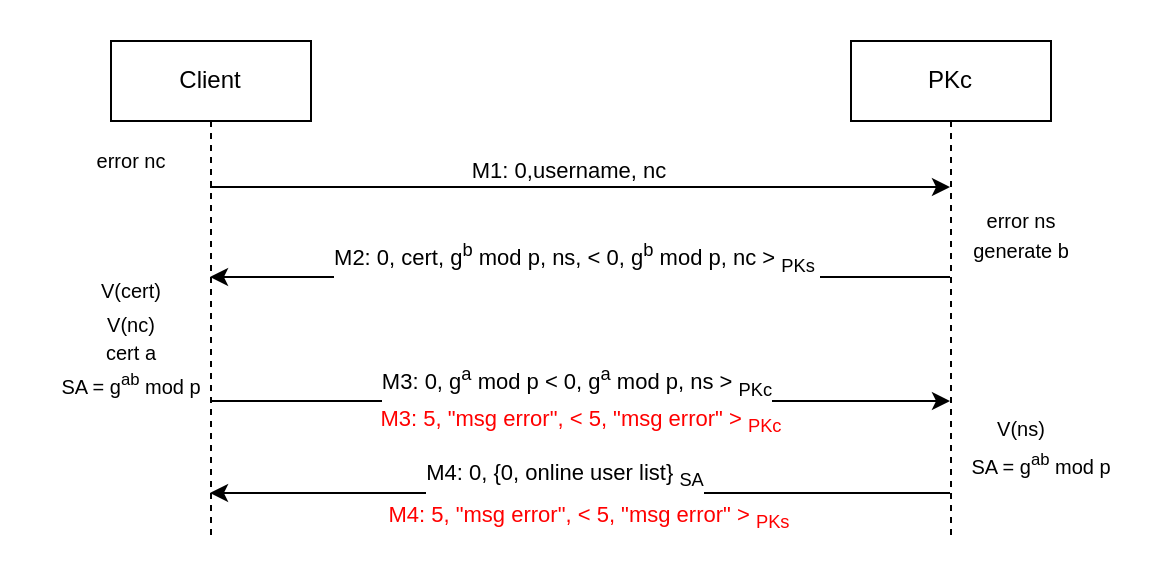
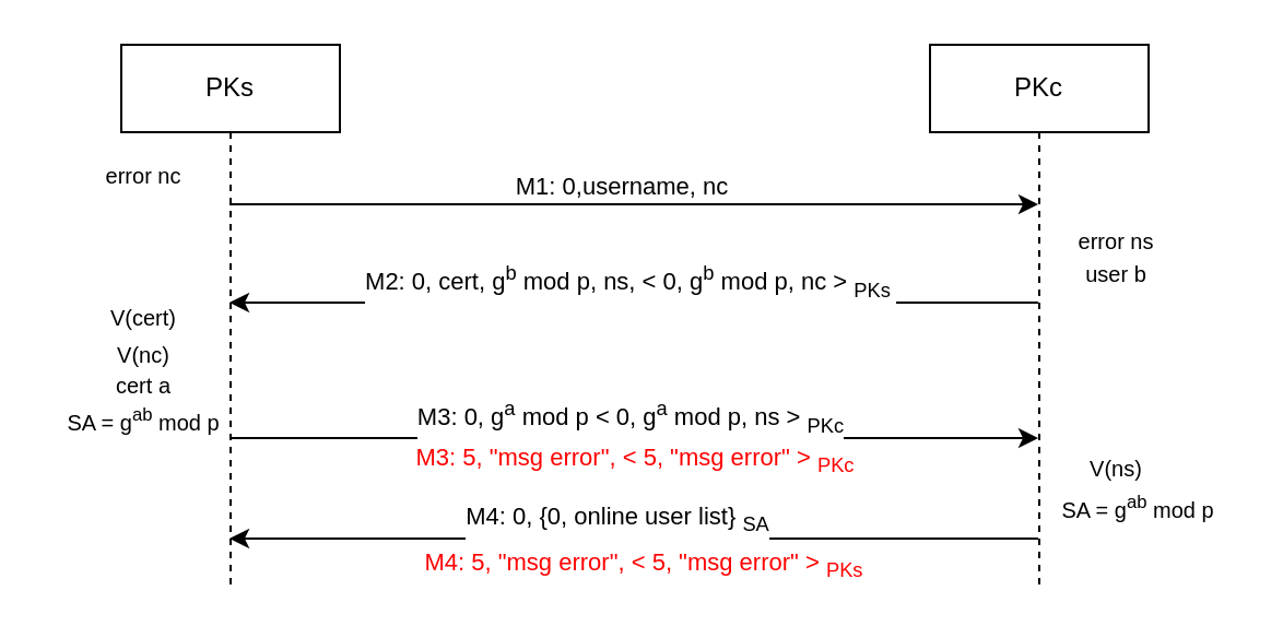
- <mxCell id="2" value="Client" style="shape=umlLifeline;perimeter=lifelinePerimeter;whiteSpace=wrap;html=1;container=1;collapsible=0;recursiveResize=0;outlineConnect=0;" parent="1" vertex="1"><mxGeometry x="55" y="20" width="100" height="250" as="geometry" /></mxCell>
+ <mxCell id="2" value="PKs" style="shape=umlLifeline;perimeter=lifelinePerimeter;whiteSpace=wrap;html=1;container=1;collapsible=0;recursiveResize=0;outlineConnect=0;" parent="1" vertex="1"><mxGeometry x="55" y="20" width="100" height="250" as="geometry" /></mxCell>
- <mxCell id="14" value="&lt;font style=&quot;font-size: 10px&quot;&gt;generate b&lt;/font&gt;" style="text;html=1;align=center;verticalAlign=middle;resizable=0;points=[];autosize=1;strokeColor=none;" vertex="1" parent="1"><mxGeometry x="480" y="115" width="60" height="20" as="geometry" /></mxCell>
+ <mxCell id="14" value="&lt;font style=&quot;font-size: 10px&quot;&gt;user b&lt;/font&gt;" style="text;html=1;align=center;verticalAlign=middle;resizable=0;points=[];autosize=1;strokeColor=none;" vertex="1" parent="1"><mxGeometry x="480" y="115" width="60" height="20" as="geometry" /></mxCell>
